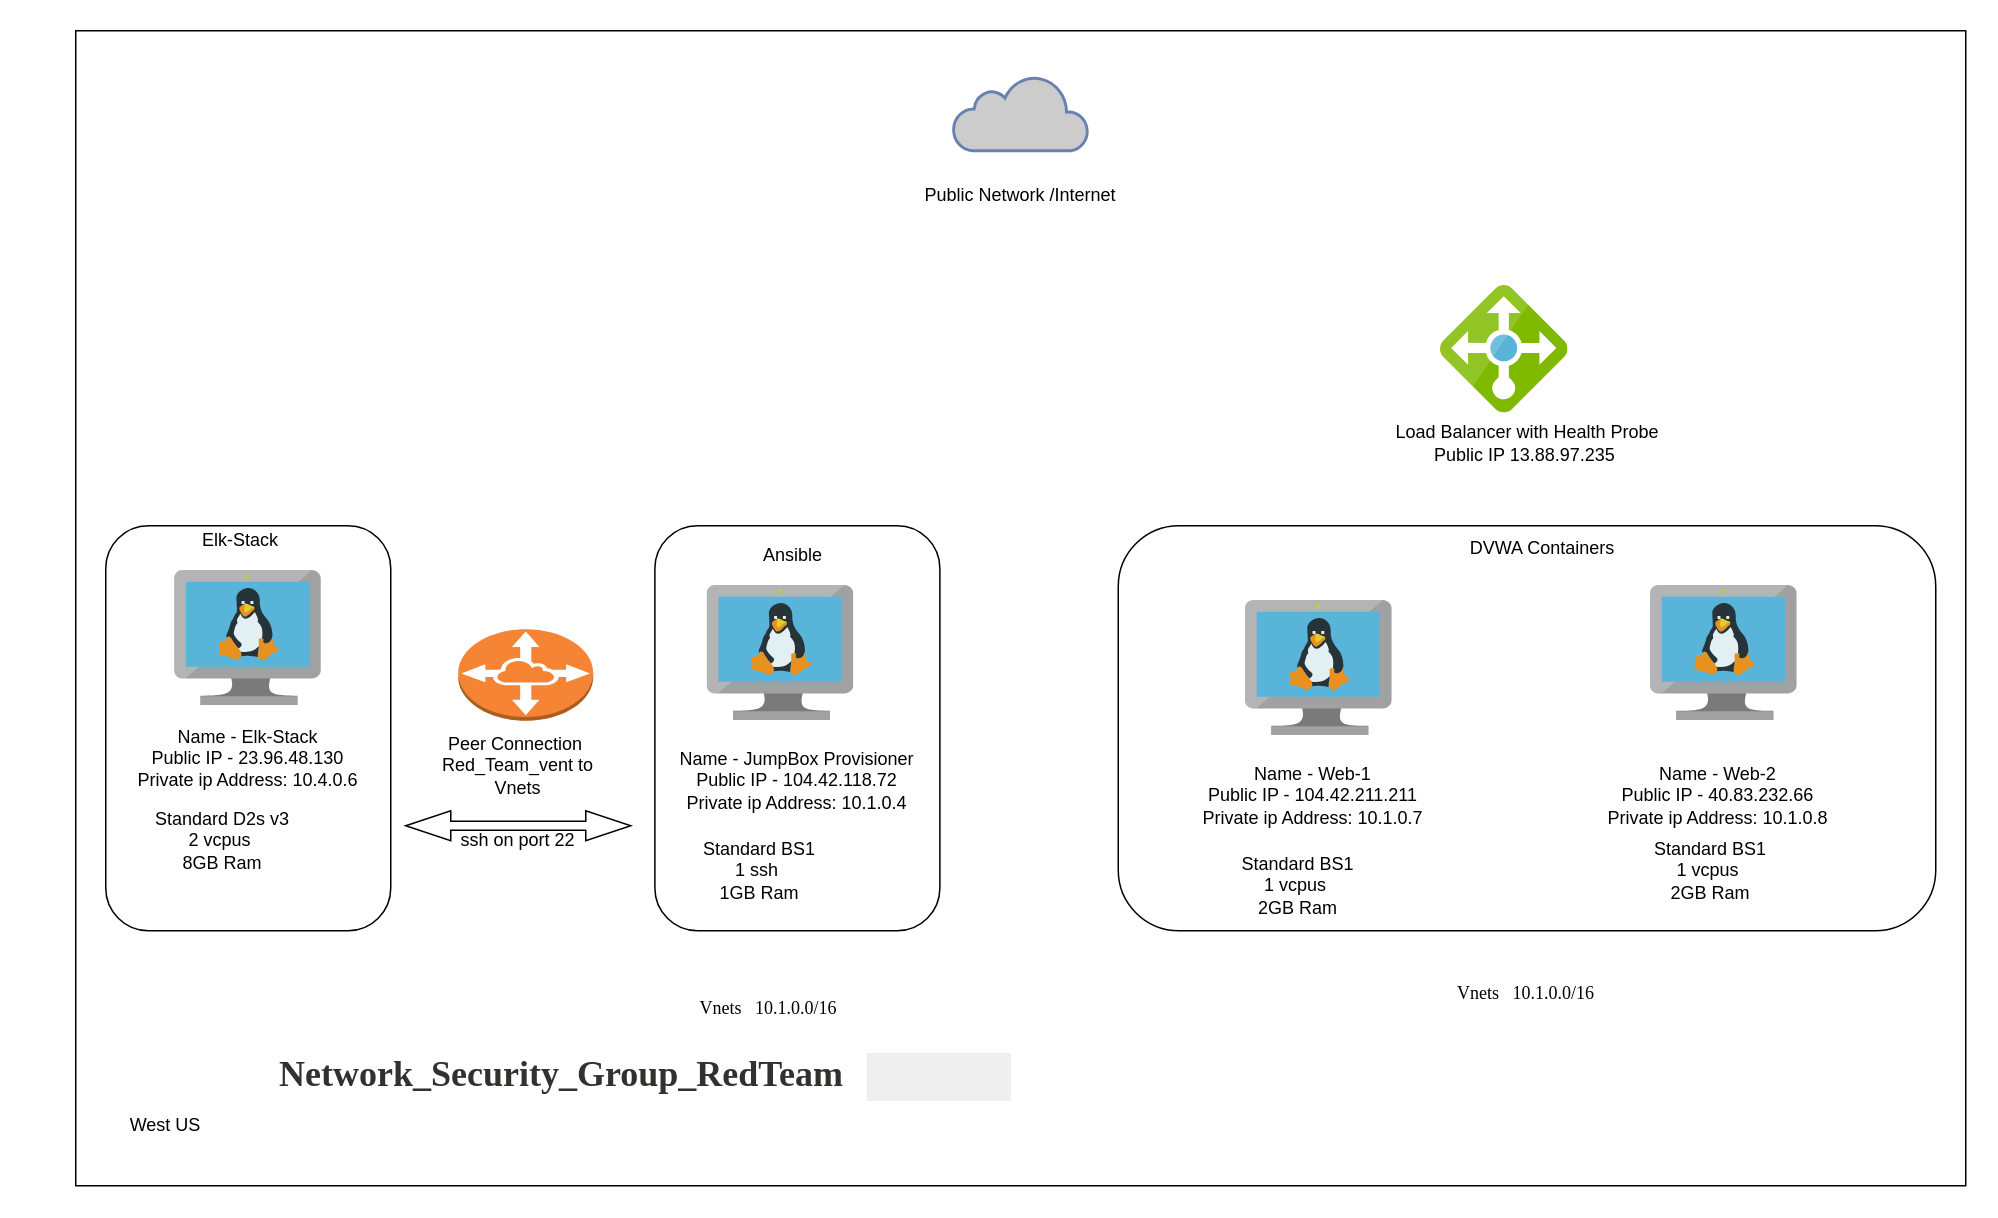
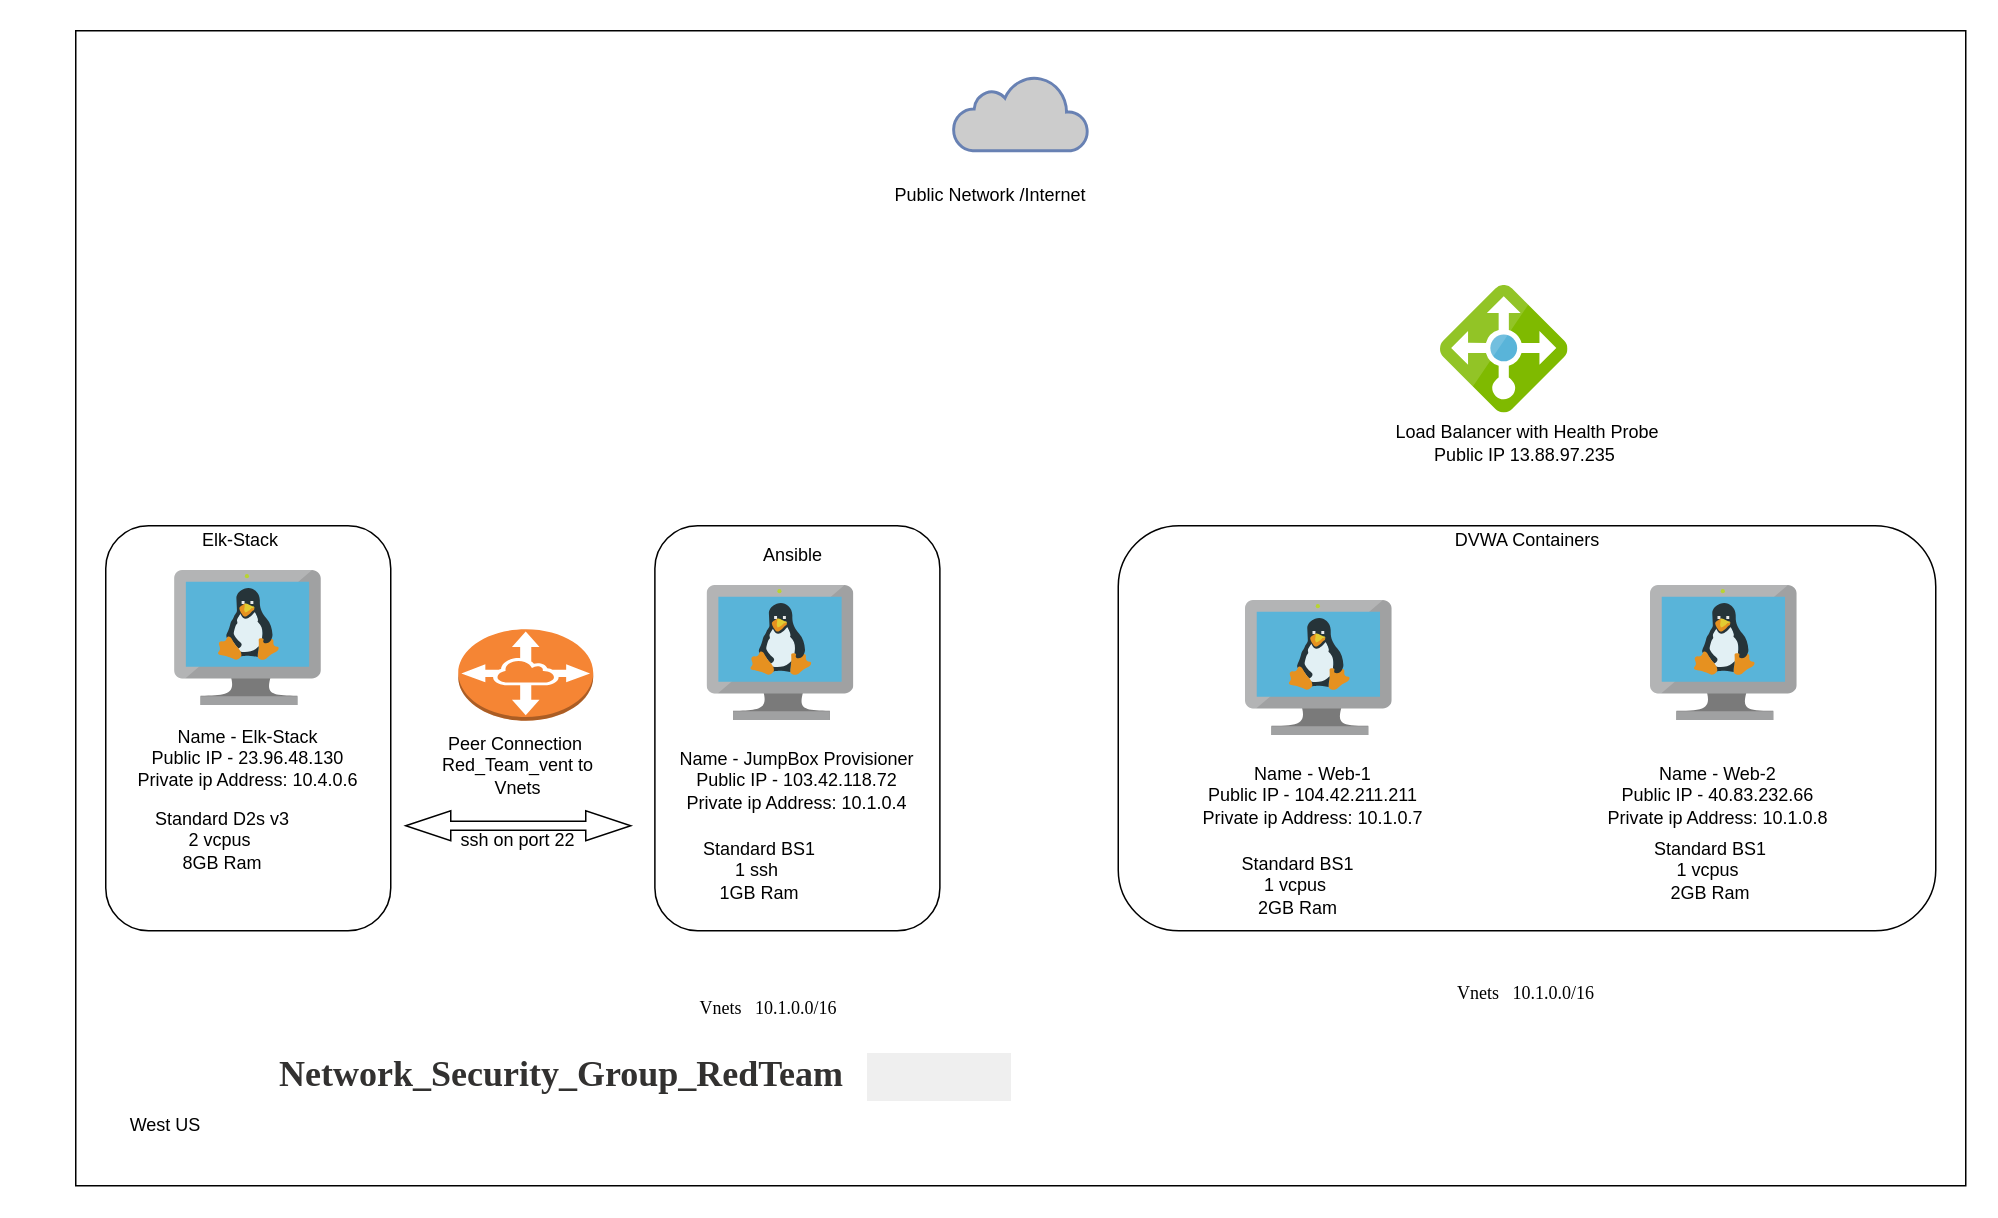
- <mxCell id="27" value="Public Network /Internet" style="text;html=1;strokeColor=none;fillColor=none;align=center;verticalAlign=middle;whiteSpace=wrap;rounded=0;" vertex="1" parent="1"><mxGeometry x="600" y="120" width="160" height="20" as="geometry" /></mxCell>
+ <mxCell id="27" value="Public Network /Internet" style="text;html=1;strokeColor=none;fillColor=none;align=center;verticalAlign=middle;whiteSpace=wrap;rounded=0;" vertex="1" parent="1"><mxGeometry x="580" y="120" width="160" height="20" as="geometry" /></mxCell>
- <mxCell id="30" value="DVWA Containers" style="text;html=1;strokeColor=none;fillColor=none;align=center;verticalAlign=middle;whiteSpace=wrap;rounded=0;" vertex="1" parent="1"><mxGeometry x="947.5" y="355" width="160" height="20" as="geometry" /></mxCell>
+ <mxCell id="30" value="DVWA Containers" style="text;html=1;strokeColor=none;fillColor=none;align=center;verticalAlign=middle;whiteSpace=wrap;rounded=0;" vertex="1" parent="1"><mxGeometry x="937.5" y="350" width="160" height="20" as="geometry" /></mxCell>
- <mxCell id="11" value="Name - JumpBox Provisioner&lt;br&gt;Public IP - 104.42.118.72&lt;br&gt;Private ip Address: 10.1.0.4" style="text;html=1;strokeColor=none;fillColor=none;align=center;verticalAlign=middle;whiteSpace=wrap;rounded=0;" vertex="1" parent="1"><mxGeometry x="386.09" y="510" width="290" height="20" as="geometry" /></mxCell>
+ <mxCell id="11" value="Name - JumpBox Provisioner&lt;br&gt;Public IP - 103.42.118.72&lt;br&gt;Private ip Address: 10.1.0.4" style="text;html=1;strokeColor=none;fillColor=none;align=center;verticalAlign=middle;whiteSpace=wrap;rounded=0;" vertex="1" parent="1"><mxGeometry x="386.09" y="510" width="290" height="20" as="geometry" /></mxCell>
